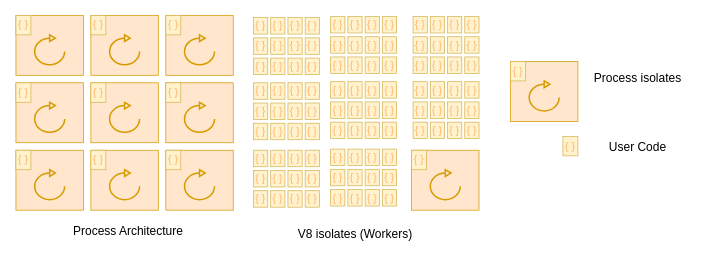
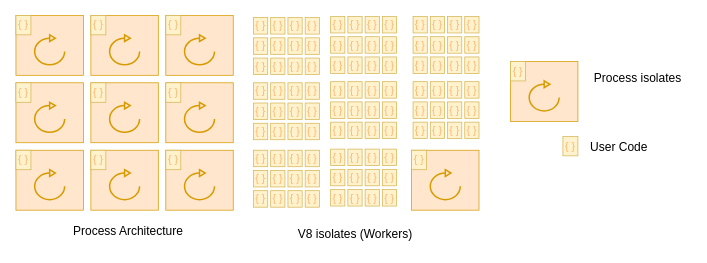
- <mxCell id="132" value="&lt;font style=&quot;font-size: 16px;&quot;&gt;User Code&lt;/font&gt;" style="text;html=1;strokeColor=none;fillColor=none;align=center;verticalAlign=middle;whiteSpace=wrap;rounded=0;" vertex="1" parent="1"><mxGeometry x="805" y="177" width="90" height="35" as="geometry" /></mxCell>
+ <mxCell id="132" value="&lt;font style=&quot;font-size: 16px;&quot;&gt;User Code&lt;/font&gt;" style="text;html=1;strokeColor=none;fillColor=none;align=center;verticalAlign=middle;whiteSpace=wrap;rounded=0;" vertex="1" parent="1"><mxGeometry x="780" y="177" width="90" height="35" as="geometry" /></mxCell>
